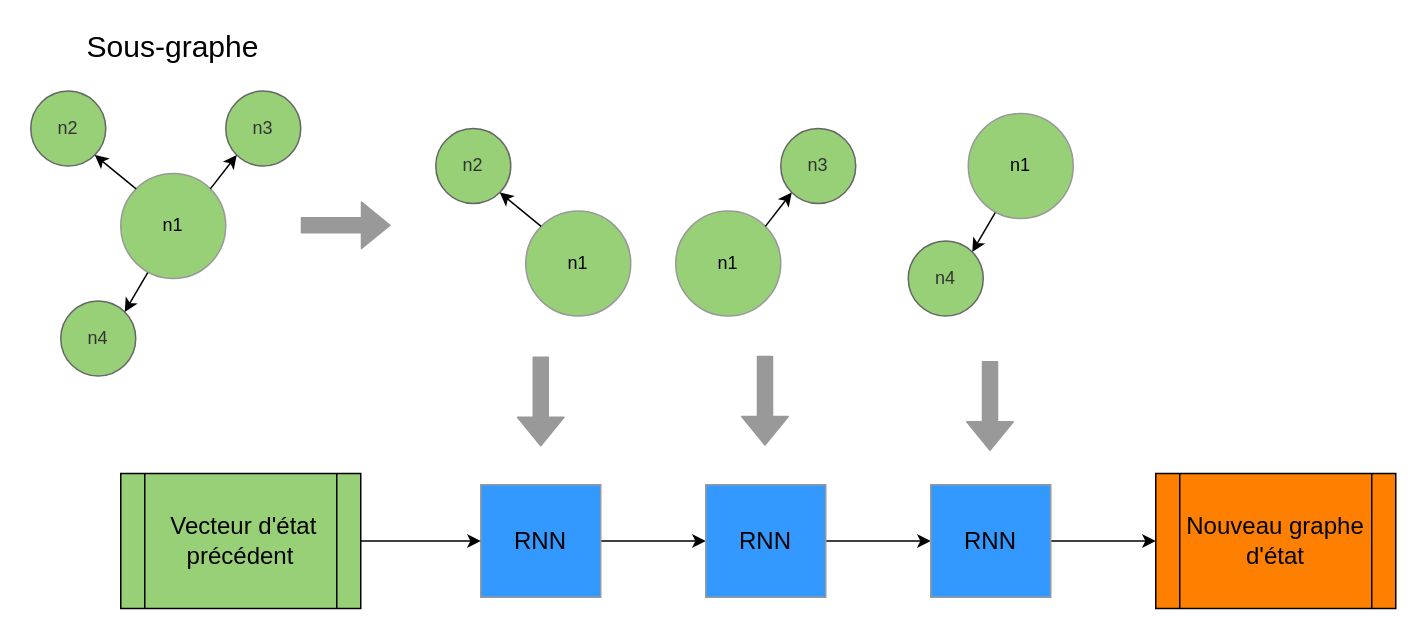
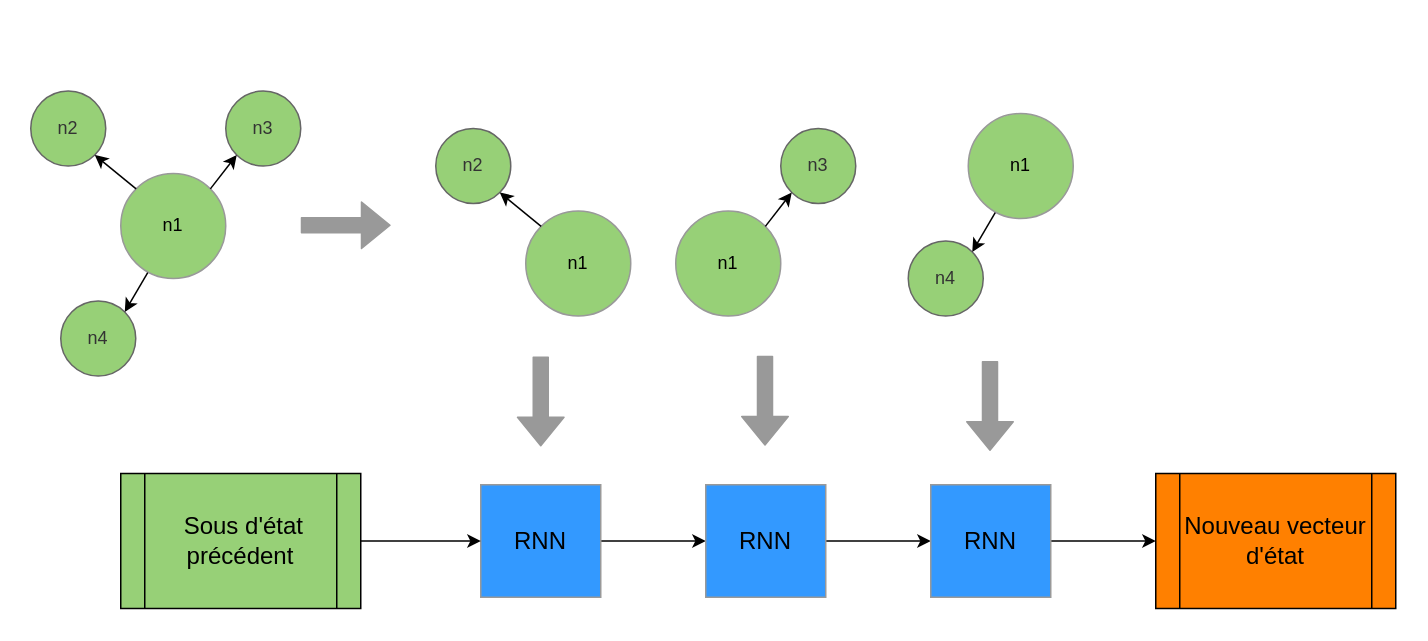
- <mxCell id="12" value="&lt;font style=&quot;font-size: 20px&quot;&gt;Sous-graphe&lt;/font&gt;" style="text;html=1;strokeColor=none;fillColor=none;align=center;verticalAlign=middle;whiteSpace=wrap;rounded=0;" vertex="1" parent="1"><mxGeometry x="40" y="20" width="150" height="20" as="geometry" /></mxCell>
- <mxCell id="15" value="&lt;font style=&quot;font-size: 16px&quot;&gt;&amp;nbsp;Vecteur d'état précédent &lt;/font&gt;" style="shape=process;whiteSpace=wrap;html=1;backgroundOutline=1;strokeColor=#000000;fillColor=#97D077;" vertex="1" parent="1"><mxGeometry x="80" y="315" width="160" height="90" as="geometry" /></mxCell>
+ <mxCell id="15" value="&lt;font style=&quot;font-size: 16px&quot;&gt;&amp;nbsp;Sous d'état précédent &lt;/font&gt;" style="shape=process;whiteSpace=wrap;html=1;backgroundOutline=1;strokeColor=#000000;fillColor=#97D077;" vertex="1" parent="1"><mxGeometry x="80" y="315" width="160" height="90" as="geometry" /></mxCell>
- <mxCell id="13" value="&lt;font style=&quot;font-size: 16px&quot;&gt;Nouveau graphe d'état &lt;/font&gt;" style="shape=process;whiteSpace=wrap;html=1;backgroundOutline=1;strokeColor=#000000;fillColor=#FF8000;" vertex="1" parent="1"><mxGeometry x="770" y="315" width="160" height="90" as="geometry" /></mxCell>
+ <mxCell id="13" value="&lt;font style=&quot;font-size: 16px&quot;&gt;Nouveau vecteur d'état &lt;/font&gt;" style="shape=process;whiteSpace=wrap;html=1;backgroundOutline=1;strokeColor=#000000;fillColor=#FF8000;" vertex="1" parent="1"><mxGeometry x="770" y="315" width="160" height="90" as="geometry" /></mxCell>
